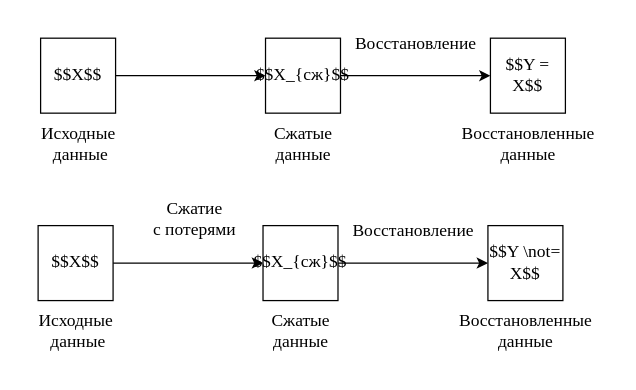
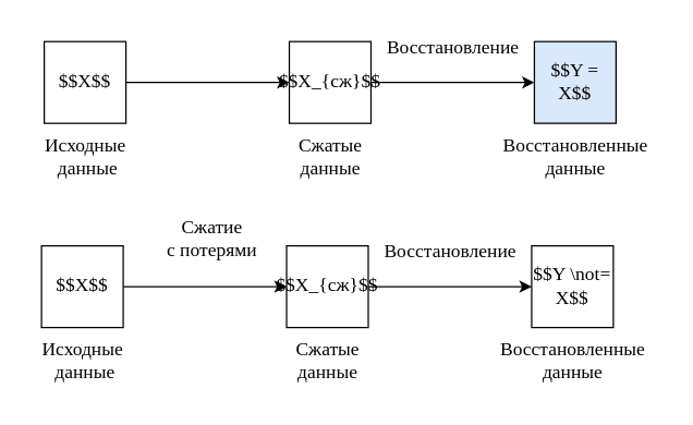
- <mxCell id="6" value="&lt;font style=&quot;font-size: 14px;&quot; face=&quot;Times New Roman&quot;&gt;$$Y = X$$&lt;/font&gt;" style="rounded=0;whiteSpace=wrap;html=1;" vertex="1" parent="1"><mxGeometry x="392" y="30" width="60" height="60" as="geometry" /></mxCell>
+ <mxCell id="6" value="&lt;font style=&quot;font-size: 14px;&quot; face=&quot;Times New Roman&quot;&gt;$$Y = X$$&lt;/font&gt;" style="rounded=0;whiteSpace=wrap;html=1;fillColor=#dae8fc;" vertex="1" parent="1"><mxGeometry x="392" y="30" width="60" height="60" as="geometry" /></mxCell>
